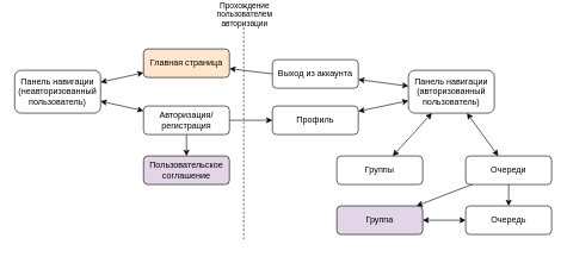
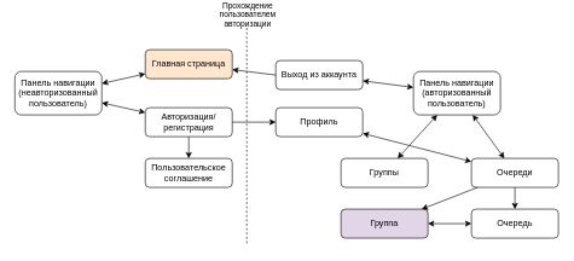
- <mxCell id="17" value="" style="endArrow=classic;startArrow=classic;html=1;rounded=0;" edge="1" parent="1" source="11" target="15"><mxGeometry width="50" height="50" relative="1" as="geometry"><mxPoint x="630" y="210" as="sourcePoint" /><mxPoint x="680" y="160" as="targetPoint" /></mxGeometry></mxCell>
+ <mxCell id="17" value="" style="endArrow=classic;startArrow=classic;html=1;rounded=0;" edge="1" parent="1" source="11" target="20"><mxGeometry width="50" height="50" relative="1" as="geometry"><mxPoint x="630" y="210" as="sourcePoint" /><mxPoint x="680" y="160" as="targetPoint" /></mxGeometry></mxCell>
- <mxCell id="4" value="Пользовательское соглашение" style="rounded=1;whiteSpace=wrap;html=1;fillColor=#e1d5e7;" vertex="1" parent="1"><mxGeometry x="200" y="200" width="120" height="40" as="geometry" /></mxCell>
+ <mxCell id="4" value="Пользовательское соглашение" style="rounded=1;whiteSpace=wrap;html=1;" vertex="1" parent="1"><mxGeometry x="200" y="200" width="120" height="40" as="geometry" /></mxCell>
